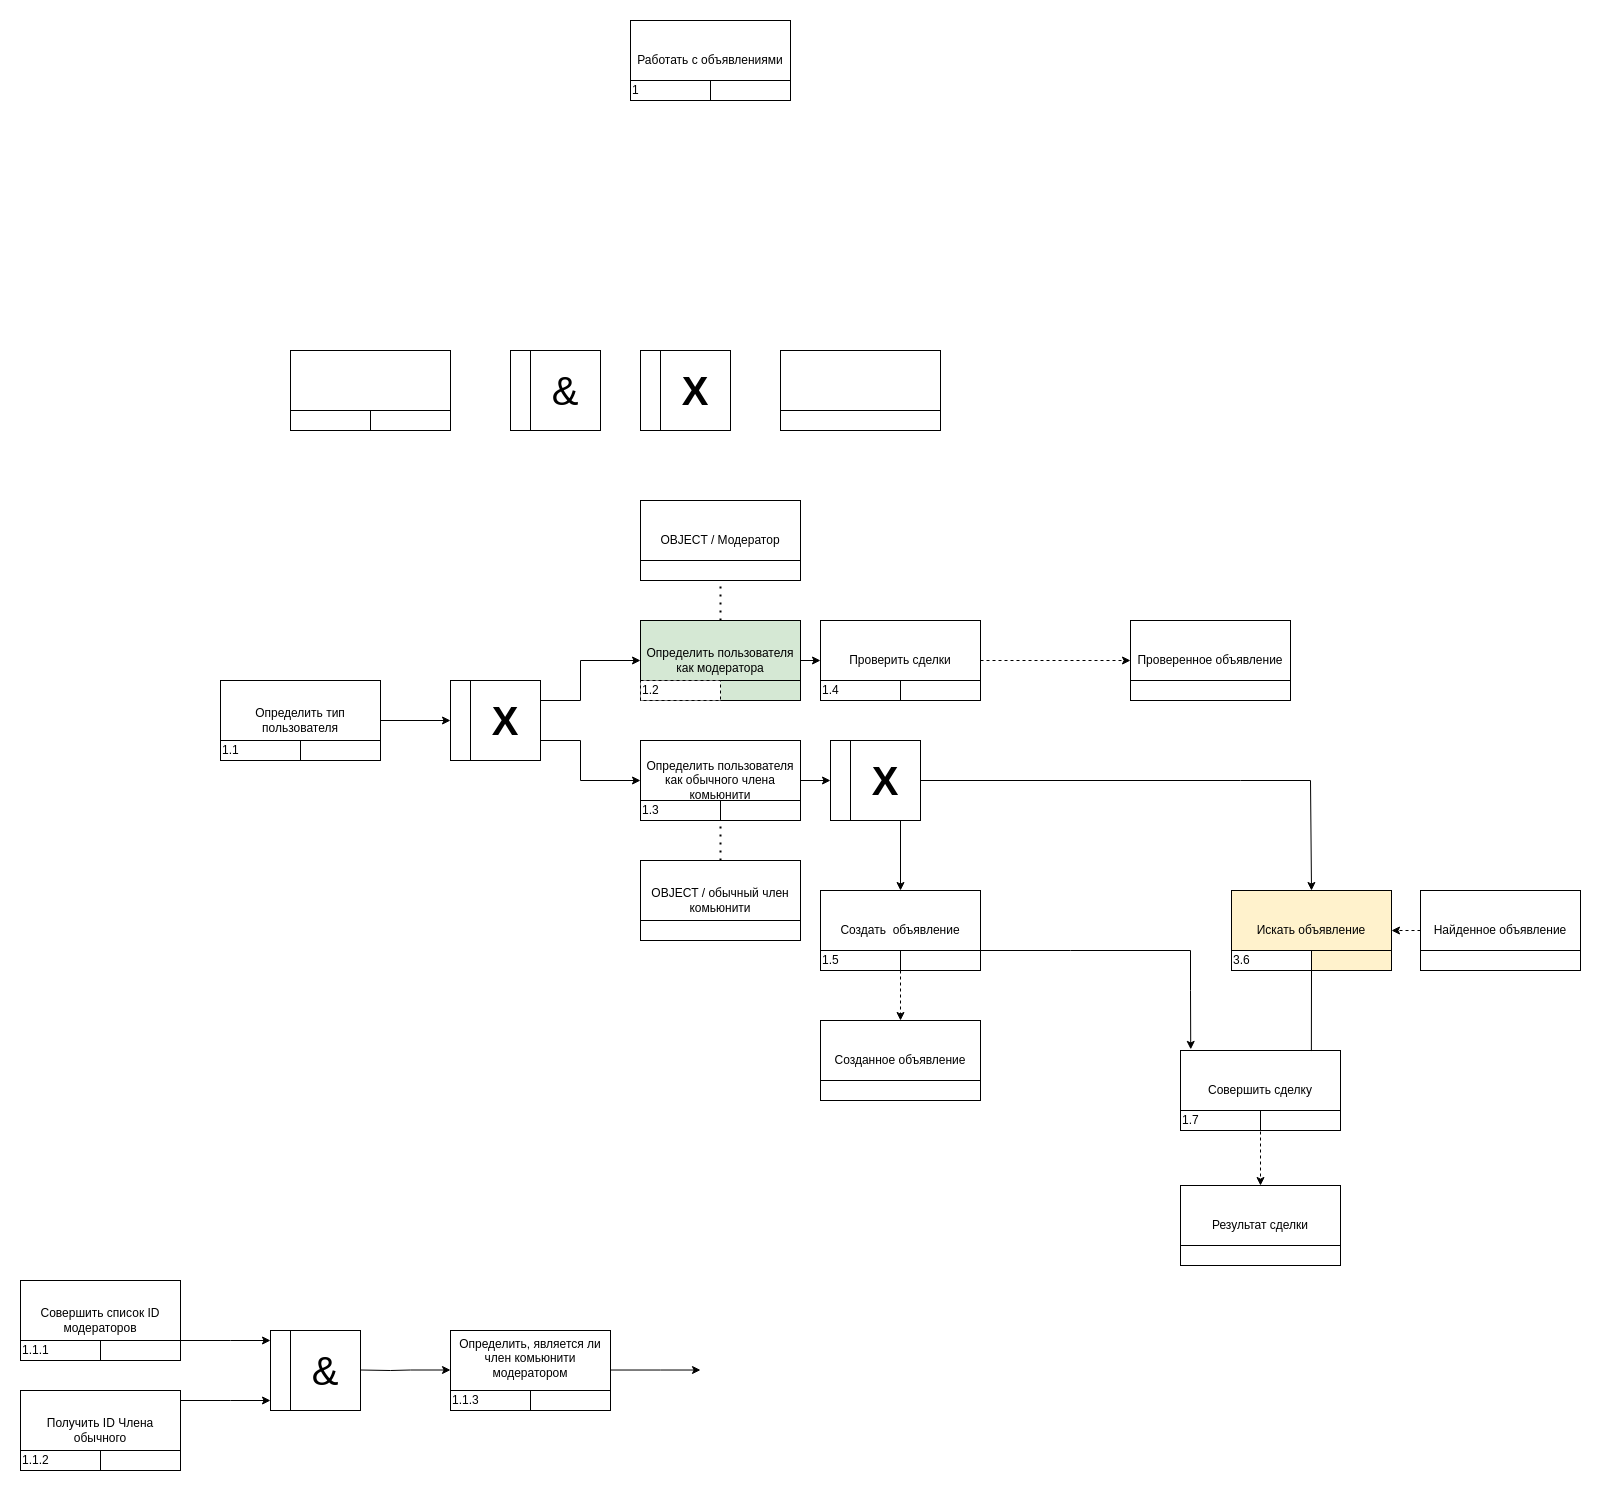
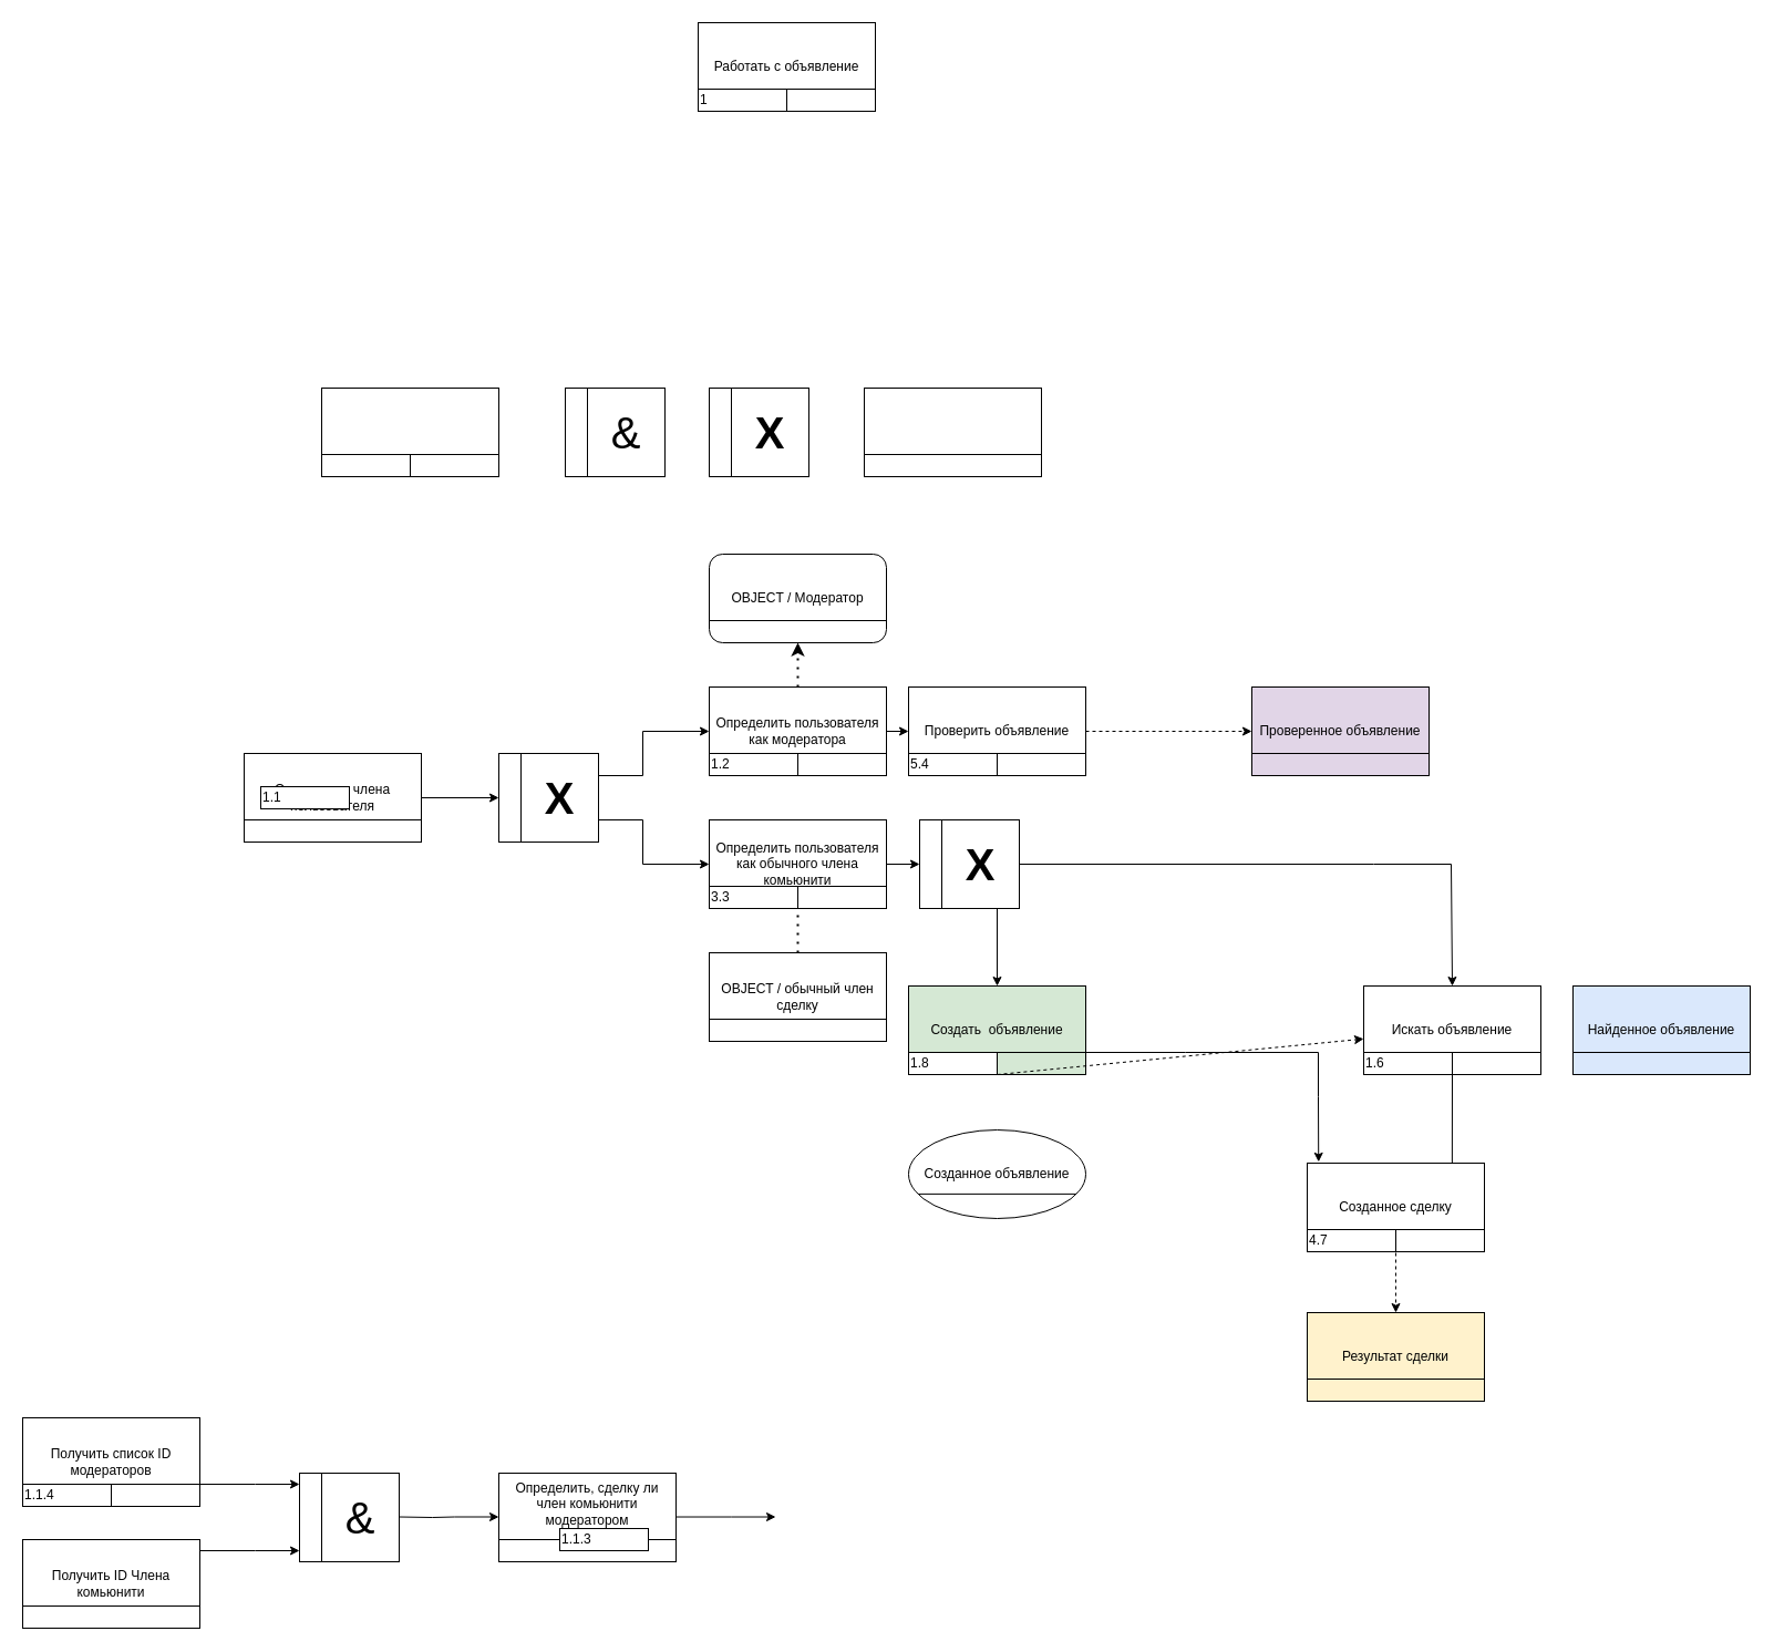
- <mxCell id="91" value="Работать с объявлениями" style="rounded=0;whiteSpace=wrap;html=1;" vertex="1" parent="90"><mxGeometry width="160" height="80" as="geometry" /></mxCell>
+ <mxCell id="91" value="Работать с объявление" style="rounded=0;whiteSpace=wrap;html=1;" vertex="1" parent="90"><mxGeometry width="160" height="80" as="geometry" /></mxCell>
- <mxCell id="62" value="OBJECT / Модератор" style="rounded=0;whiteSpace=wrap;html=1;" parent="1" vertex="1"><mxGeometry x="640" y="500" width="160" height="80" as="geometry" /></mxCell>
+ <mxCell id="62" value="OBJECT / Модератор" style="whiteSpace=wrap;html=1;rounded=1;" parent="1" vertex="1"><mxGeometry x="640" y="500" width="160" height="80" as="geometry" /></mxCell>
- <mxCell id="64" value="" style="endArrow=none;dashed=1;html=1;dashPattern=1 3;strokeWidth=2;rounded=0;fontSize=40;entryX=0.5;entryY=1;entryDx=0;entryDy=0;exitX=0.5;exitY=0;exitDx=0;exitDy=0;" parent="1" source="34" target="62" edge="1"><mxGeometry width="50" height="50" relative="1" as="geometry"><mxPoint x="720" y="680" as="sourcePoint" /><mxPoint x="770" y="630" as="targetPoint" /></mxGeometry></mxCell>
+ <mxCell id="64" value="" style="endArrow=classic;dashed=1;html=1;dashPattern=1 3;strokeWidth=2;rounded=0;fontSize=40;entryX=0.5;entryY=1;entryDx=0;entryDy=0;exitX=0.5;exitY=0;exitDx=0;exitDy=0;" parent="1" source="34" target="62" edge="1"><mxGeometry width="50" height="50" relative="1" as="geometry"><mxPoint x="720" y="680" as="sourcePoint" /><mxPoint x="770" y="630" as="targetPoint" /></mxGeometry></mxCell>
- <mxCell id="34" value="Определить пользователя как модератора" style="rounded=0;whiteSpace=wrap;html=1;fillColor=#d5e8d4;" parent="33" vertex="1"><mxGeometry width="160" height="80" as="geometry" /></mxCell>
+ <mxCell id="34" value="Определить пользователя как модератора" style="rounded=0;whiteSpace=wrap;html=1;" parent="33" vertex="1"><mxGeometry width="160" height="80" as="geometry" /></mxCell>
- <mxCell id="40" value="Проверить сделки" style="rounded=0;whiteSpace=wrap;html=1;" parent="39" vertex="1"><mxGeometry width="160" height="80" as="geometry" /></mxCell>
+ <mxCell id="40" value="Проверить объявление" style="rounded=0;whiteSpace=wrap;html=1;" parent="39" vertex="1"><mxGeometry width="160" height="80" as="geometry" /></mxCell>
- <mxCell id="70" value="Проверенное объявление" style="rounded=0;whiteSpace=wrap;html=1;" parent="69" vertex="1"><mxGeometry width="160" height="80" as="geometry" /></mxCell>
+ <mxCell id="70" value="Проверенное объявление" style="rounded=0;whiteSpace=wrap;html=1;fillColor=#e1d5e7;" parent="69" vertex="1"><mxGeometry width="160" height="80" as="geometry" /></mxCell>
- <mxCell id="36" value="1.2" style="rounded=0;whiteSpace=wrap;html=1;align=left;dashed=1;" parent="33" vertex="1"><mxGeometry y="60" width="80" height="20" as="geometry" /></mxCell>
+ <mxCell id="36" value="1.2" style="rounded=0;whiteSpace=wrap;html=1;align=left;" parent="33" vertex="1"><mxGeometry y="60" width="80" height="20" as="geometry" /></mxCell>
- <mxCell id="42" value="1.4" style="rounded=0;whiteSpace=wrap;html=1;align=left;" parent="39" vertex="1"><mxGeometry y="60" width="80" height="20" as="geometry" /></mxCell>
+ <mxCell id="42" value="5.4" style="rounded=0;whiteSpace=wrap;html=1;align=left;" parent="39" vertex="1"><mxGeometry y="60" width="80" height="20" as="geometry" /></mxCell>
- <mxCell id="13" value="Определить тип пользователя" style="rounded=0;whiteSpace=wrap;html=1;" parent="12" vertex="1"><mxGeometry width="160" height="80" as="geometry" /></mxCell>
+ <mxCell id="13" value="Определить члена пользователя" style="rounded=0;whiteSpace=wrap;html=1;" parent="12" vertex="1"><mxGeometry width="160" height="80" as="geometry" /></mxCell>
- <mxCell id="15" value="1.1" style="rounded=0;whiteSpace=wrap;html=1;align=left;" parent="12" vertex="1"><mxGeometry y="60" width="80" height="20" as="geometry" /></mxCell>
+ <mxCell id="15" value="1.1" style="rounded=0;whiteSpace=wrap;html=1;align=left;" parent="12" vertex="1"><mxGeometry x="15" y="30" width="80" height="20" as="geometry" /></mxCell>
- <mxCell id="32" value="1.3" style="rounded=0;whiteSpace=wrap;html=1;align=left;" parent="29" vertex="1"><mxGeometry y="60" width="80" height="20" as="geometry" /></mxCell>
+ <mxCell id="32" value="3.3" style="rounded=0;whiteSpace=wrap;html=1;align=left;" parent="29" vertex="1"><mxGeometry y="60" width="80" height="20" as="geometry" /></mxCell>
- <mxCell id="66" value="OBJECT / обычный член комьюнити" style="rounded=0;whiteSpace=wrap;html=1;" parent="65" vertex="1"><mxGeometry width="160" height="80" as="geometry" /></mxCell>
+ <mxCell id="66" value="OBJECT / обычный член сделку" style="rounded=0;whiteSpace=wrap;html=1;" parent="65" vertex="1"><mxGeometry width="160" height="80" as="geometry" /></mxCell>
- <mxCell id="54" value="Создать&amp;nbsp; объявление" style="rounded=0;whiteSpace=wrap;html=1;" parent="1" vertex="1"><mxGeometry x="820" y="890" width="160" height="80" as="geometry" /></mxCell>
+ <mxCell id="54" value="Создать&amp;nbsp; объявление" style="rounded=0;whiteSpace=wrap;html=1;fillColor=#d5e8d4;" parent="1" vertex="1"><mxGeometry x="820" y="890" width="160" height="80" as="geometry" /></mxCell>
- <mxCell id="44" value="Искать объявление" style="rounded=0;whiteSpace=wrap;html=1;fillColor=#fff2cc;" parent="43" vertex="1"><mxGeometry width="160" height="80" as="geometry" /></mxCell>
+ <mxCell id="44" value="Искать объявление" style="rounded=0;whiteSpace=wrap;html=1;" parent="43" vertex="1"><mxGeometry width="160" height="80" as="geometry" /></mxCell>
- <mxCell id="81" value="" style="endArrow=classic;html=1;rounded=0;fontSize=40;dashed=1;exitX=0;exitY=0.5;exitDx=0;exitDy=0;entryX=1;entryY=0.5;entryDx=0;entryDy=0;" parent="1" source="114" target="44" edge="1"><mxGeometry width="50" height="50" relative="1" as="geometry"><mxPoint x="1370" y="1000" as="sourcePoint" /><mxPoint x="1311" y="970" as="targetPoint" /></mxGeometry></mxCell>
- <mxCell id="114" value="Найденное объявление" style="rounded=0;whiteSpace=wrap;html=1;" parent="1" vertex="1"><mxGeometry x="1420" y="890" width="160" height="80" as="geometry" /></mxCell>
+ <mxCell id="114" value="Найденное объявление" style="rounded=0;whiteSpace=wrap;html=1;fillColor=#dae8fc;" parent="1" vertex="1"><mxGeometry x="1420" y="890" width="160" height="80" as="geometry" /></mxCell>
- <mxCell id="82" value="1.5" style="rounded=0;whiteSpace=wrap;html=1;align=left;" vertex="1" parent="1"><mxGeometry x="820" y="950" width="80" height="20" as="geometry" /></mxCell>
+ <mxCell id="82" value="1.8" style="rounded=0;whiteSpace=wrap;html=1;align=left;" vertex="1" parent="1"><mxGeometry x="820" y="950" width="80" height="20" as="geometry" /></mxCell>
- <mxCell id="46" value="3.6" style="rounded=0;whiteSpace=wrap;html=1;align=left;" parent="43" vertex="1"><mxGeometry y="60" width="80" height="20" as="geometry" /></mxCell>
+ <mxCell id="46" value="1.6" style="rounded=0;whiteSpace=wrap;html=1;align=left;" parent="43" vertex="1"><mxGeometry y="60" width="80" height="20" as="geometry" /></mxCell>
- <mxCell id="76" value="" style="endArrow=classic;html=1;rounded=0;fontSize=40;dashed=1;entryX=0.5;entryY=0;entryDx=0;entryDy=0;exitX=0.5;exitY=1;exitDx=0;exitDy=0;" parent="1" source="54" target="74" edge="1"><mxGeometry width="50" height="50" relative="1" as="geometry"><mxPoint x="769" y="1060" as="sourcePoint" /><mxPoint x="829" y="1130" as="targetPoint" /></mxGeometry></mxCell>
+ <mxCell id="76" value="" style="endArrow=classic;html=1;rounded=0;fontSize=40;dashed=1;exitX=0.5;exitY=1;exitDx=0;exitDy=0;" parent="1" source="54" target="44" edge="1"><mxGeometry width="50" height="50" relative="1" as="geometry"><mxPoint x="769" y="1060" as="sourcePoint" /><mxPoint x="829" y="1130" as="targetPoint" /></mxGeometry></mxCell>
- <mxCell id="74" value="Созданное объявление" style="rounded=0;whiteSpace=wrap;html=1;" parent="73" vertex="1"><mxGeometry width="160" height="80" as="geometry" /></mxCell>
+ <mxCell id="74" value="Созданное объявление" style="ellipse;whiteSpace=wrap;html=1;" parent="73" vertex="1"><mxGeometry width="160" height="80" as="geometry" /></mxCell>
- <mxCell id="84" value="Совершить сделку" style="rounded=0;whiteSpace=wrap;html=1;" vertex="1" parent="83"><mxGeometry width="160" height="80" as="geometry" /></mxCell>
+ <mxCell id="84" value="Созданное сделку" style="rounded=0;whiteSpace=wrap;html=1;" vertex="1" parent="83"><mxGeometry width="160" height="80" as="geometry" /></mxCell>
- <mxCell id="86" value="1.7" style="rounded=0;whiteSpace=wrap;html=1;align=left;" vertex="1" parent="83"><mxGeometry y="60" width="80" height="20" as="geometry" /></mxCell>
+ <mxCell id="86" value="4.7" style="rounded=0;whiteSpace=wrap;html=1;align=left;" vertex="1" parent="83"><mxGeometry y="60" width="80" height="20" as="geometry" /></mxCell>
- <mxCell id="79" value="Результат сделки" style="rounded=0;whiteSpace=wrap;html=1;" vertex="1" parent="78"><mxGeometry width="160" height="80" as="geometry" /></mxCell>
+ <mxCell id="79" value="Результат сделки" style="rounded=0;whiteSpace=wrap;html=1;fillColor=#fff2cc;" vertex="1" parent="78"><mxGeometry width="160" height="80" as="geometry" /></mxCell>
- <mxCell id="98" value="Совершить список ID модераторов" style="rounded=0;whiteSpace=wrap;html=1;" vertex="1" parent="1"><mxGeometry x="20" y="1280" width="160" height="80" as="geometry" /></mxCell>
+ <mxCell id="98" value="Получить список ID модераторов" style="rounded=0;whiteSpace=wrap;html=1;" vertex="1" parent="1"><mxGeometry x="20" y="1280" width="160" height="80" as="geometry" /></mxCell>
- <mxCell id="100" value="1.1.1" style="rounded=0;whiteSpace=wrap;html=1;align=left;" vertex="1" parent="1"><mxGeometry x="20" y="1340" width="80" height="20" as="geometry" /></mxCell>
+ <mxCell id="100" value="1.1.4" style="rounded=0;whiteSpace=wrap;html=1;align=left;" vertex="1" parent="1"><mxGeometry x="20" y="1340" width="80" height="20" as="geometry" /></mxCell>
- <mxCell id="110" value="Определить, является ли член комьюнити модератором" style="rounded=0;whiteSpace=wrap;html=1;verticalAlign=top;" vertex="1" parent="1"><mxGeometry x="450" y="1330" width="160" height="80" as="geometry" /></mxCell>
+ <mxCell id="110" value="Определить, сделку ли член комьюнити модератором" style="rounded=0;whiteSpace=wrap;html=1;verticalAlign=top;" vertex="1" parent="1"><mxGeometry x="450" y="1330" width="160" height="80" as="geometry" /></mxCell>
- <mxCell id="112" value="1.1.3" style="rounded=0;whiteSpace=wrap;html=1;align=left;" vertex="1" parent="1"><mxGeometry x="450" y="1390" width="80" height="20" as="geometry" /></mxCell>
+ <mxCell id="112" value="1.1.3" style="rounded=0;whiteSpace=wrap;html=1;align=left;" vertex="1" parent="1"><mxGeometry x="505" y="1380" width="80" height="20" as="geometry" /></mxCell>
- <mxCell id="95" value="Получить ID Члена обычного" style="rounded=0;whiteSpace=wrap;html=1;" vertex="1" parent="94"><mxGeometry width="160" height="80" as="geometry" /></mxCell>
+ <mxCell id="95" value="Получить ID Члена комьюнити" style="rounded=0;whiteSpace=wrap;html=1;" vertex="1" parent="94"><mxGeometry width="160" height="80" as="geometry" /></mxCell>
- <mxCell id="97" value="1.1.2" style="rounded=0;whiteSpace=wrap;html=1;align=left;" vertex="1" parent="94"><mxGeometry y="60" width="80" height="20" as="geometry" /></mxCell>
